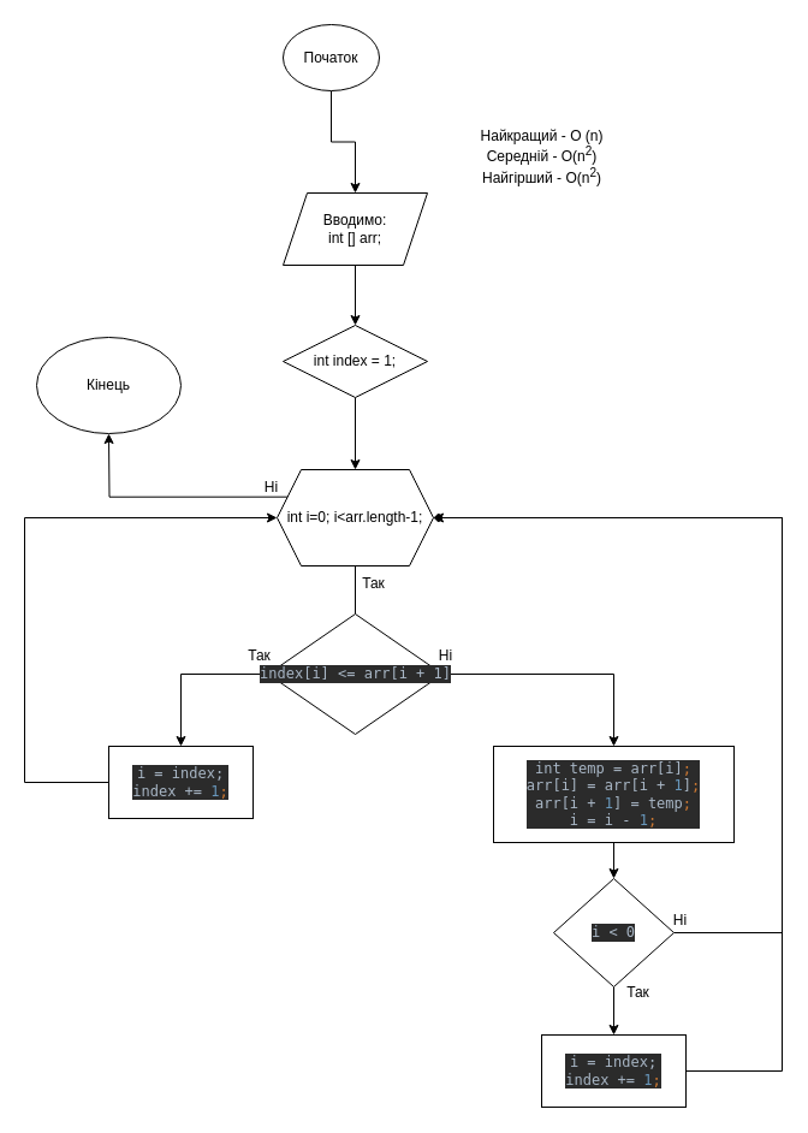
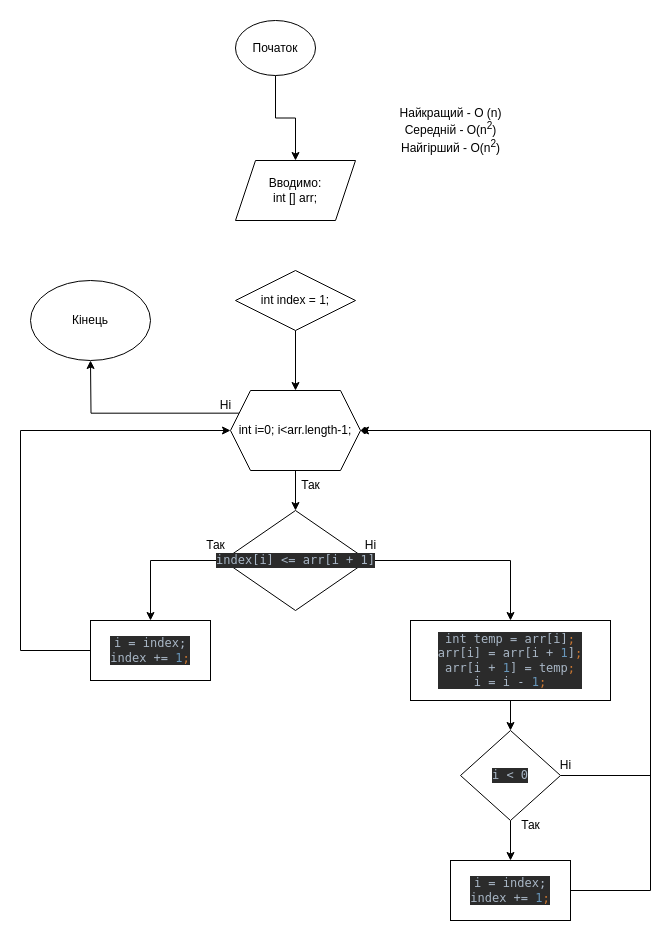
- <mxCell id="4" style="edgeStyle=orthogonalEdgeStyle;rounded=0;orthogonalLoop=1;jettySize=auto;html=1;entryX=0.5;entryY=0;entryDx=0;entryDy=0;" edge="1" parent="1" source="5" target="7"><mxGeometry relative="1" as="geometry" /></mxCell>
- <mxCell id="8" style="edgeStyle=orthogonalEdgeStyle;rounded=0;orthogonalLoop=1;jettySize=auto;html=1;entryX=0.5;entryY=0;entryDx=0;entryDy=0;endArrow=none;" edge="1" parent="1" source="10" target="13"><mxGeometry relative="1" as="geometry" /></mxCell>
+ <mxCell id="8" style="edgeStyle=orthogonalEdgeStyle;rounded=0;orthogonalLoop=1;jettySize=auto;html=1;entryX=0.5;entryY=0;entryDx=0;entryDy=0;" edge="1" parent="1" source="10" target="13"><mxGeometry relative="1" as="geometry" /></mxCell>
